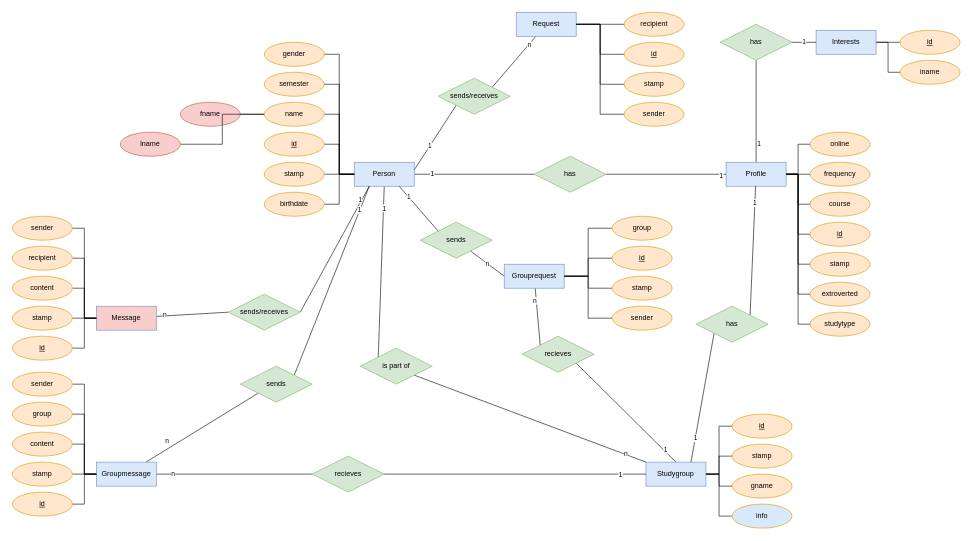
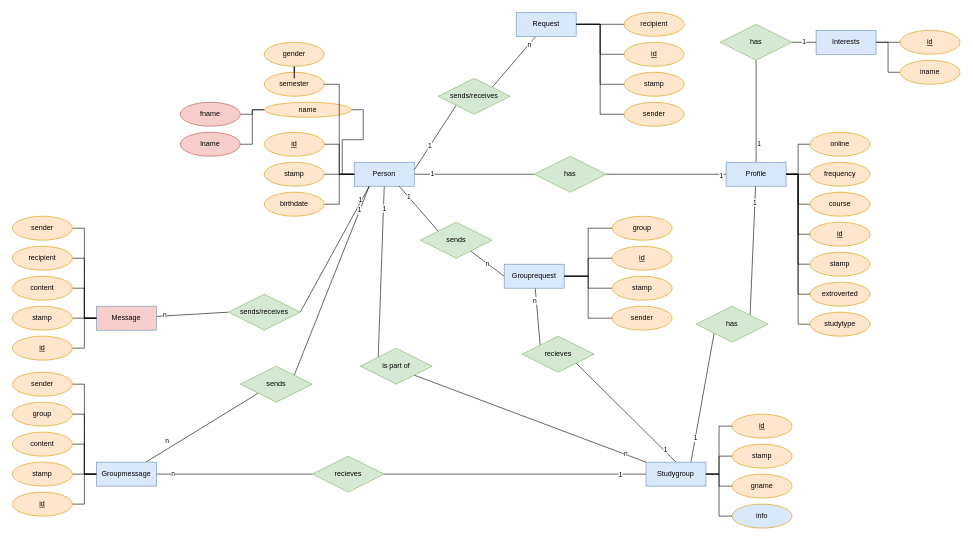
- <mxCell id="53" style="edgeStyle=orthogonalEdgeStyle;rounded=0;orthogonalLoop=1;jettySize=auto;html=1;entryX=0;entryY=0.5;entryDx=0;entryDy=0;endArrow=none;endFill=0;" parent="1" source="54" target="6" edge="1"><mxGeometry relative="1" as="geometry" /></mxCell>
+ <mxCell id="53" style="edgeStyle=orthogonalEdgeStyle;rounded=0;orthogonalLoop=1;jettySize=auto;html=1;endArrow=none;endFill=0;" parent="1" source="54" target="45" edge="1"><mxGeometry relative="1" as="geometry" /></mxCell>
- <mxCell id="16" value="name" style="ellipse;whiteSpace=wrap;html=1;align=center;fillColor=#ffe6cc;strokeColor=#d79b00;" parent="1" vertex="1"><mxGeometry x="440" width="100" height="40" as="geometry" y="170" /></mxCell>
+ <mxCell id="16" value="name" style="ellipse;whiteSpace=wrap;html=1;align=center;fillColor=#ffe6cc;strokeColor=#d79b00;" parent="1" vertex="1"><mxGeometry x="440" y="170" width="145" height="25" as="geometry" /></mxCell>
- <mxCell id="14" value="lname" style="ellipse;whiteSpace=wrap;html=1;align=center;fillColor=#f8cecc;strokeColor=#b85450;" parent="1" vertex="1"><mxGeometry x="200" y="220" width="100" height="40" as="geometry" /></mxCell>
+ <mxCell id="14" value="lname" style="ellipse;whiteSpace=wrap;html=1;align=center;fillColor=#f8cecc;strokeColor=#b85450;" parent="1" vertex="1"><mxGeometry x="300" y="220" width="100" height="40" as="geometry" /></mxCell>
